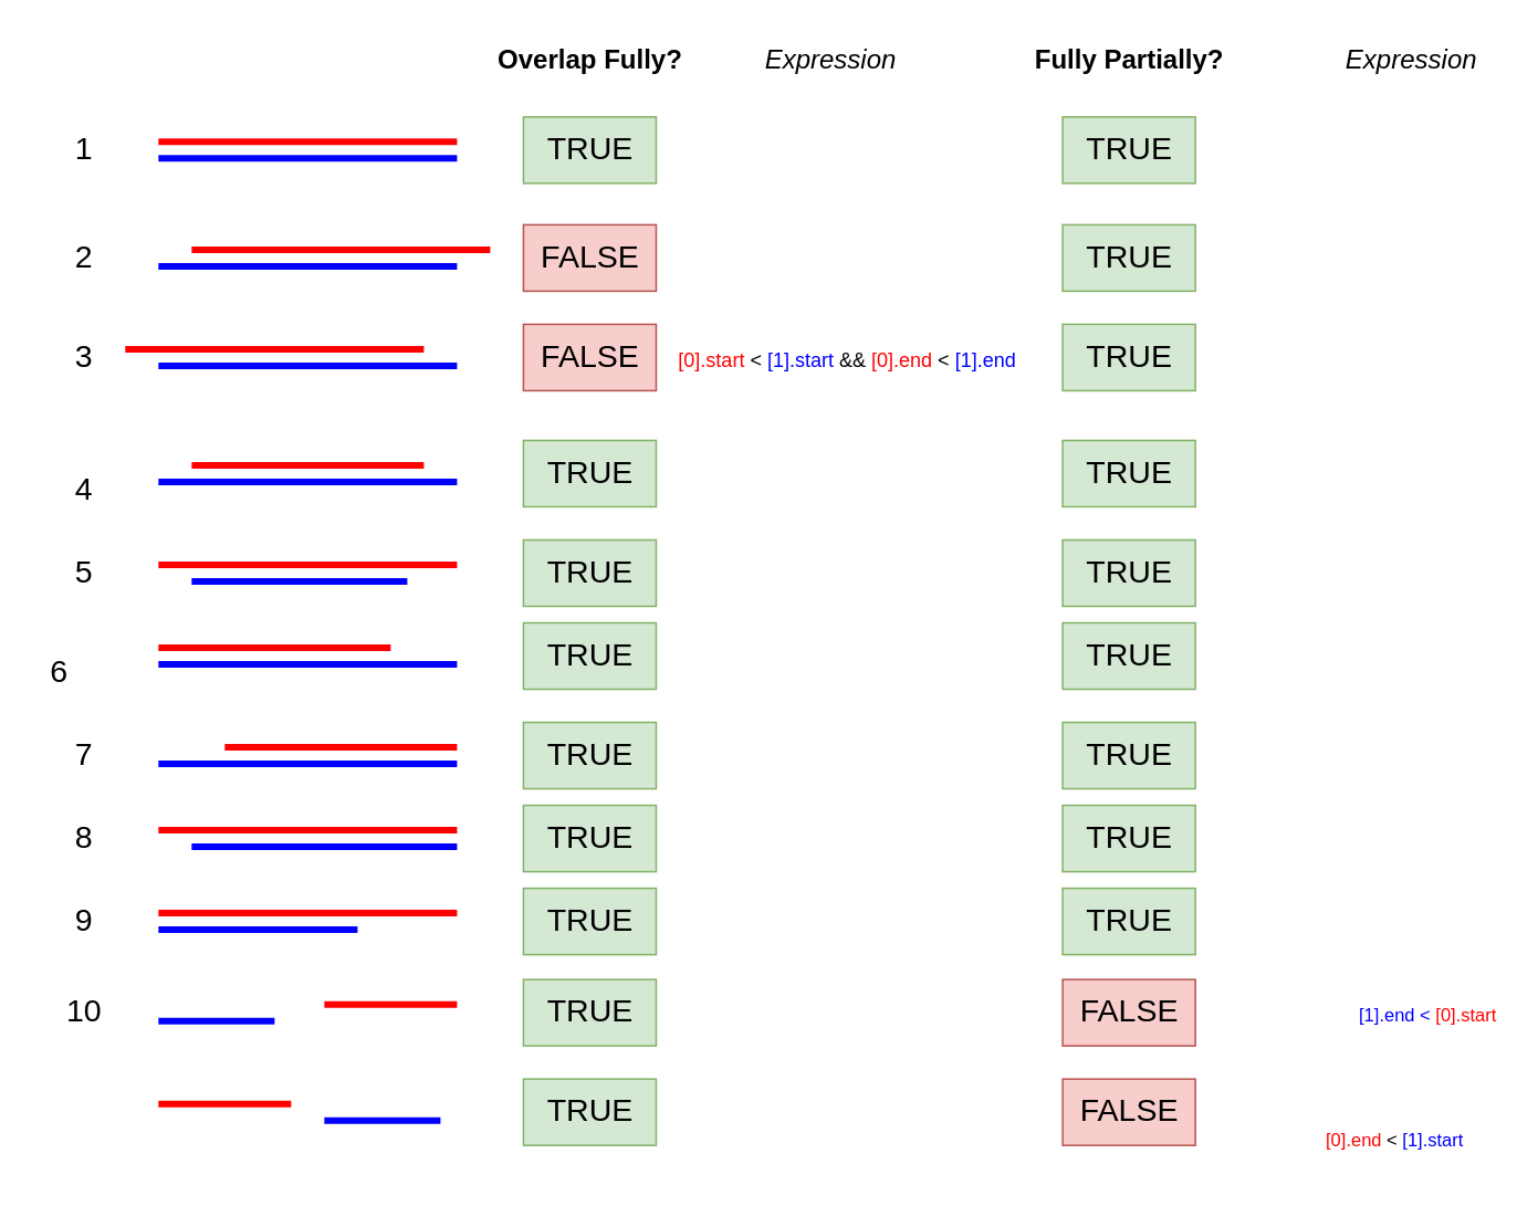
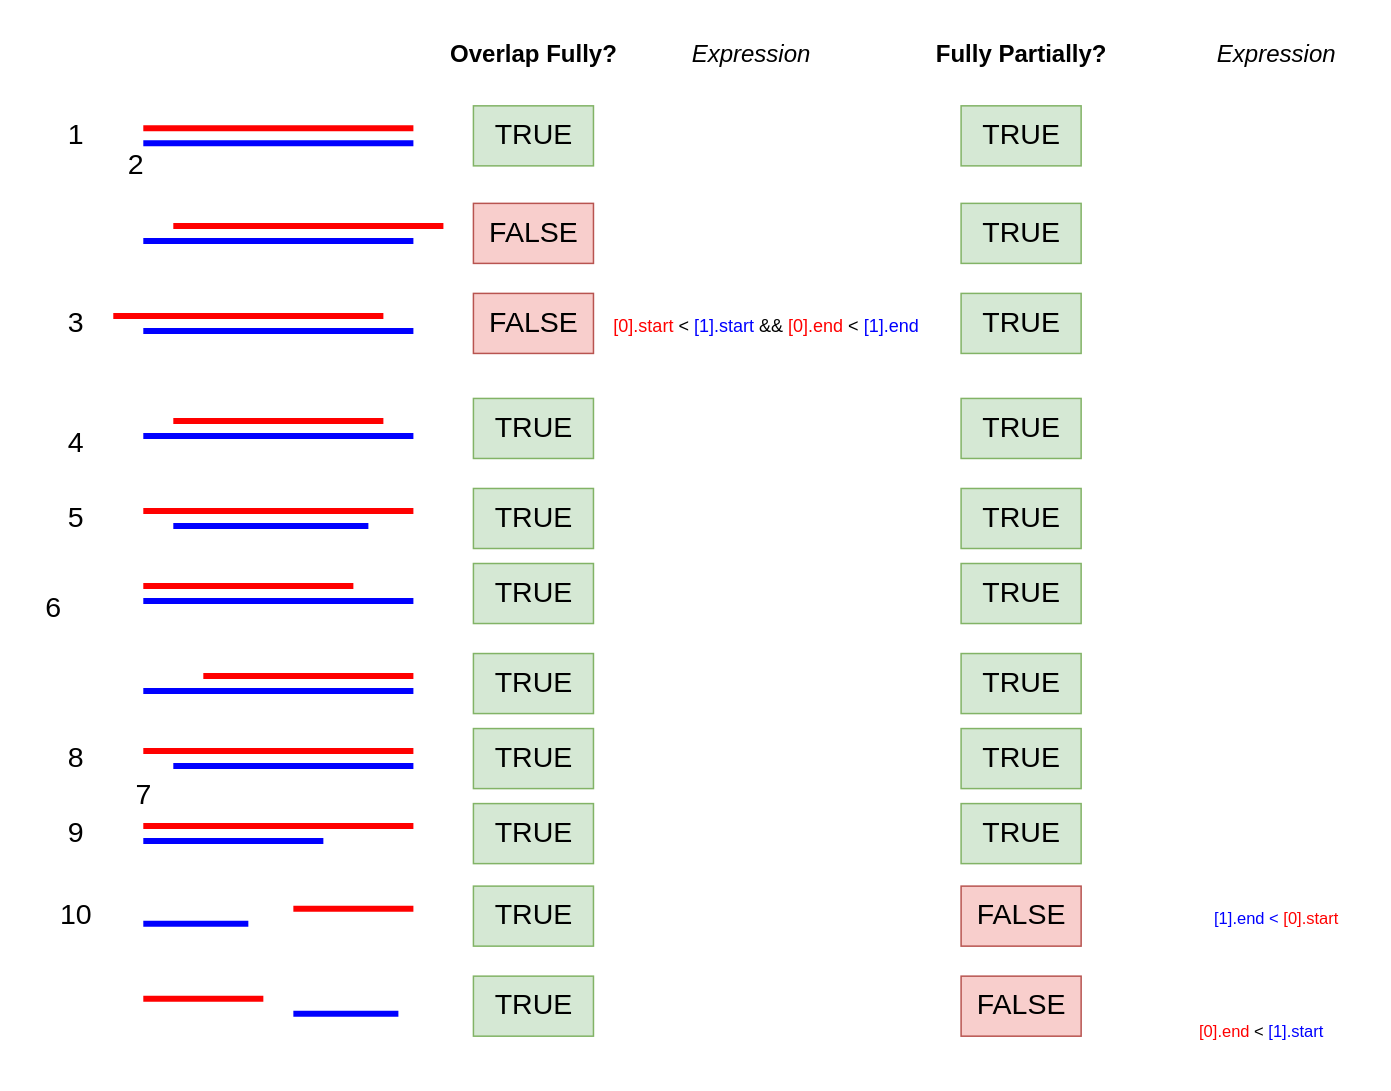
- <mxCell id="7" value="2" style="text;html=1;align=center;verticalAlign=middle;resizable=0;points=[];autosize=1;strokeColor=none;fillColor=none;fontSize=19;" vertex="1" parent="1"><mxGeometry x="35" y="135" width="30" height="40" as="geometry" /></mxCell>
+ <mxCell id="7" value="2" style="text;html=1;align=center;verticalAlign=middle;resizable=0;points=[];autosize=1;strokeColor=none;fillColor=none;fontSize=19;" vertex="1" parent="1"><mxGeometry x="75" y="90" width="30" height="40" as="geometry" /></mxCell>
- <mxCell id="22" value="7" style="text;html=1;align=center;verticalAlign=middle;resizable=0;points=[];autosize=1;strokeColor=none;fillColor=none;fontSize=19;" vertex="1" parent="1"><mxGeometry x="35" y="435" width="30" height="40" as="geometry" /></mxCell>
+ <mxCell id="22" value="7" style="text;html=1;align=center;verticalAlign=middle;resizable=0;points=[];autosize=1;strokeColor=none;fillColor=none;fontSize=19;" vertex="1" parent="1"><mxGeometry x="80" y="510" width="30" height="40" as="geometry" /></mxCell>
- <mxCell id="57" value="&lt;font style=&quot;font-size: 11px;&quot;&gt;&lt;font style=&quot;font-size: 11px;&quot;&gt;&lt;font style=&quot;font-size: 11px;&quot; color=&quot;#0000FF&quot;&gt;[1].end &amp;lt; &lt;/font&gt;&lt;/font&gt;&lt;/font&gt;&lt;font style=&quot;font-size: 11px;&quot;&gt;&lt;font style=&quot;font-size: 11px;&quot; color=&quot;#FF0000&quot;&gt;[0].start&lt;/font&gt;&lt;/font&gt;&lt;font style=&quot;font-size: 11px;&quot;&gt;&lt;br&gt;&lt;/font&gt;" style="text;html=1;align=center;verticalAlign=middle;resizable=0;points=[];autosize=1;strokeColor=none;fillColor=none;fontSize=19;" vertex="1" parent="1"><mxGeometry x="805" y="590" width="110" height="40" as="geometry" /></mxCell>
+ <mxCell id="57" value="&lt;font style=&quot;font-size: 11px;&quot;&gt;&lt;font style=&quot;font-size: 11px;&quot;&gt;&lt;font style=&quot;font-size: 11px;&quot; color=&quot;#0000FF&quot;&gt;[1].end &amp;lt; &lt;/font&gt;&lt;/font&gt;&lt;/font&gt;&lt;font style=&quot;font-size: 11px;&quot;&gt;&lt;font style=&quot;font-size: 11px;&quot; color=&quot;#FF0000&quot;&gt;[0].start&lt;/font&gt;&lt;/font&gt;&lt;font style=&quot;font-size: 11px;&quot;&gt;&lt;br&gt;&lt;/font&gt;" style="text;html=1;align=center;verticalAlign=middle;resizable=0;points=[];autosize=1;strokeColor=none;fillColor=none;fontSize=19;" vertex="1" parent="1"><mxGeometry x="795" y="590" width="110" height="40" as="geometry" /></mxCell>
